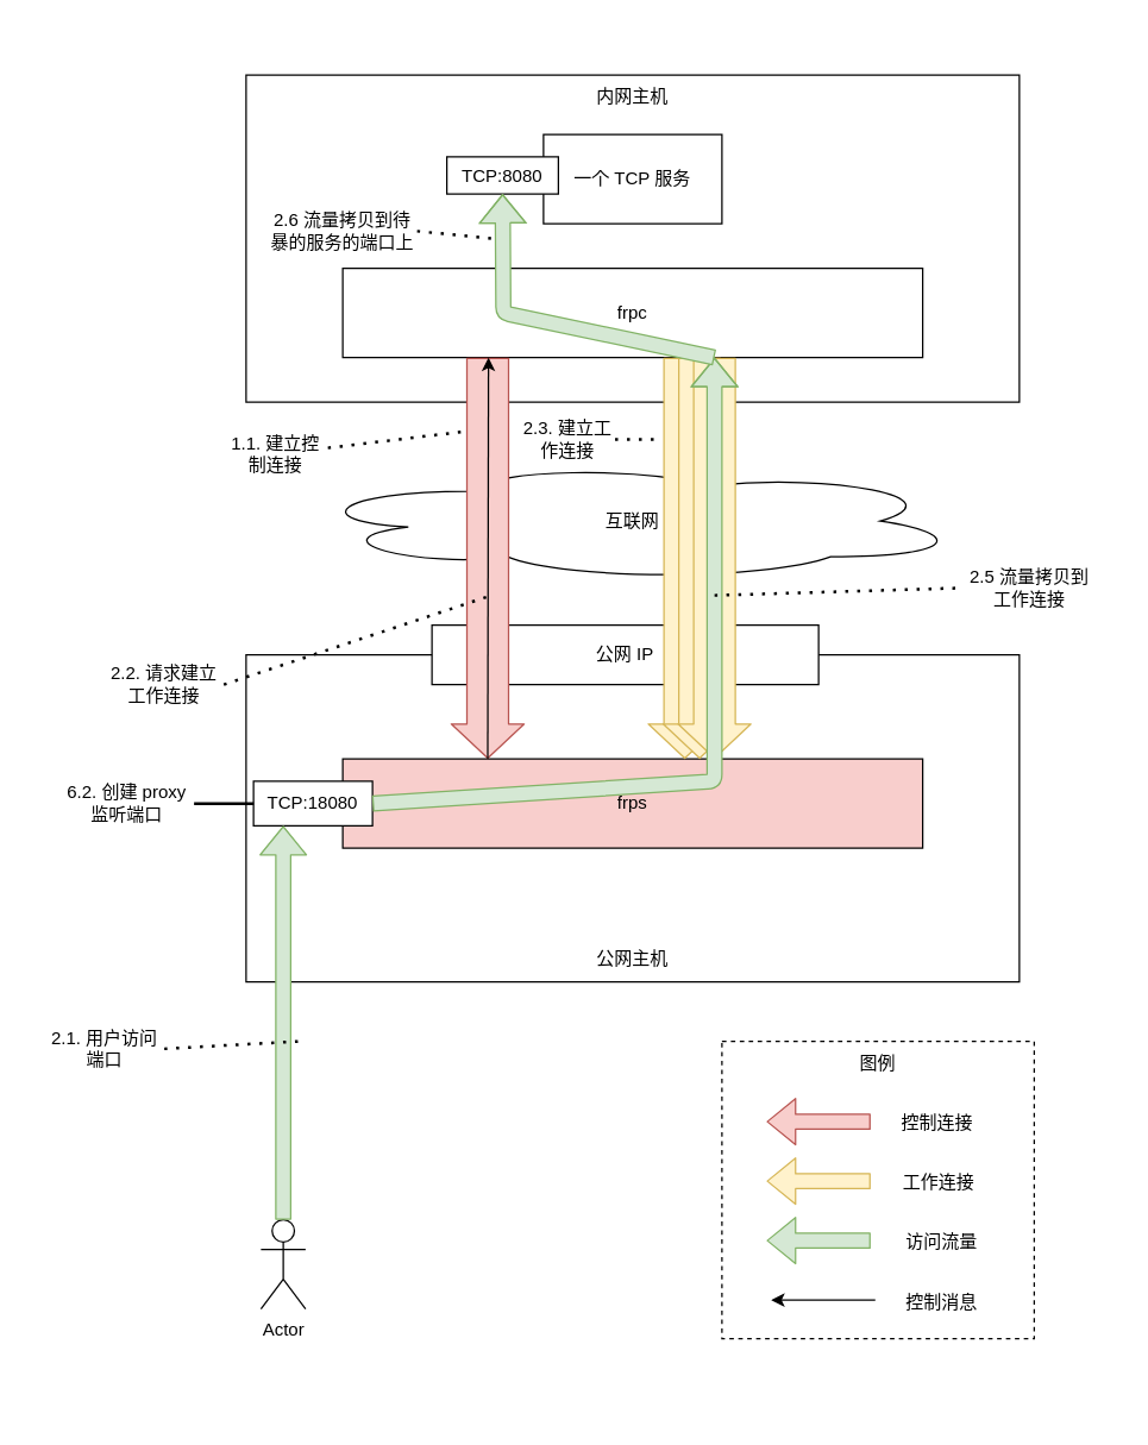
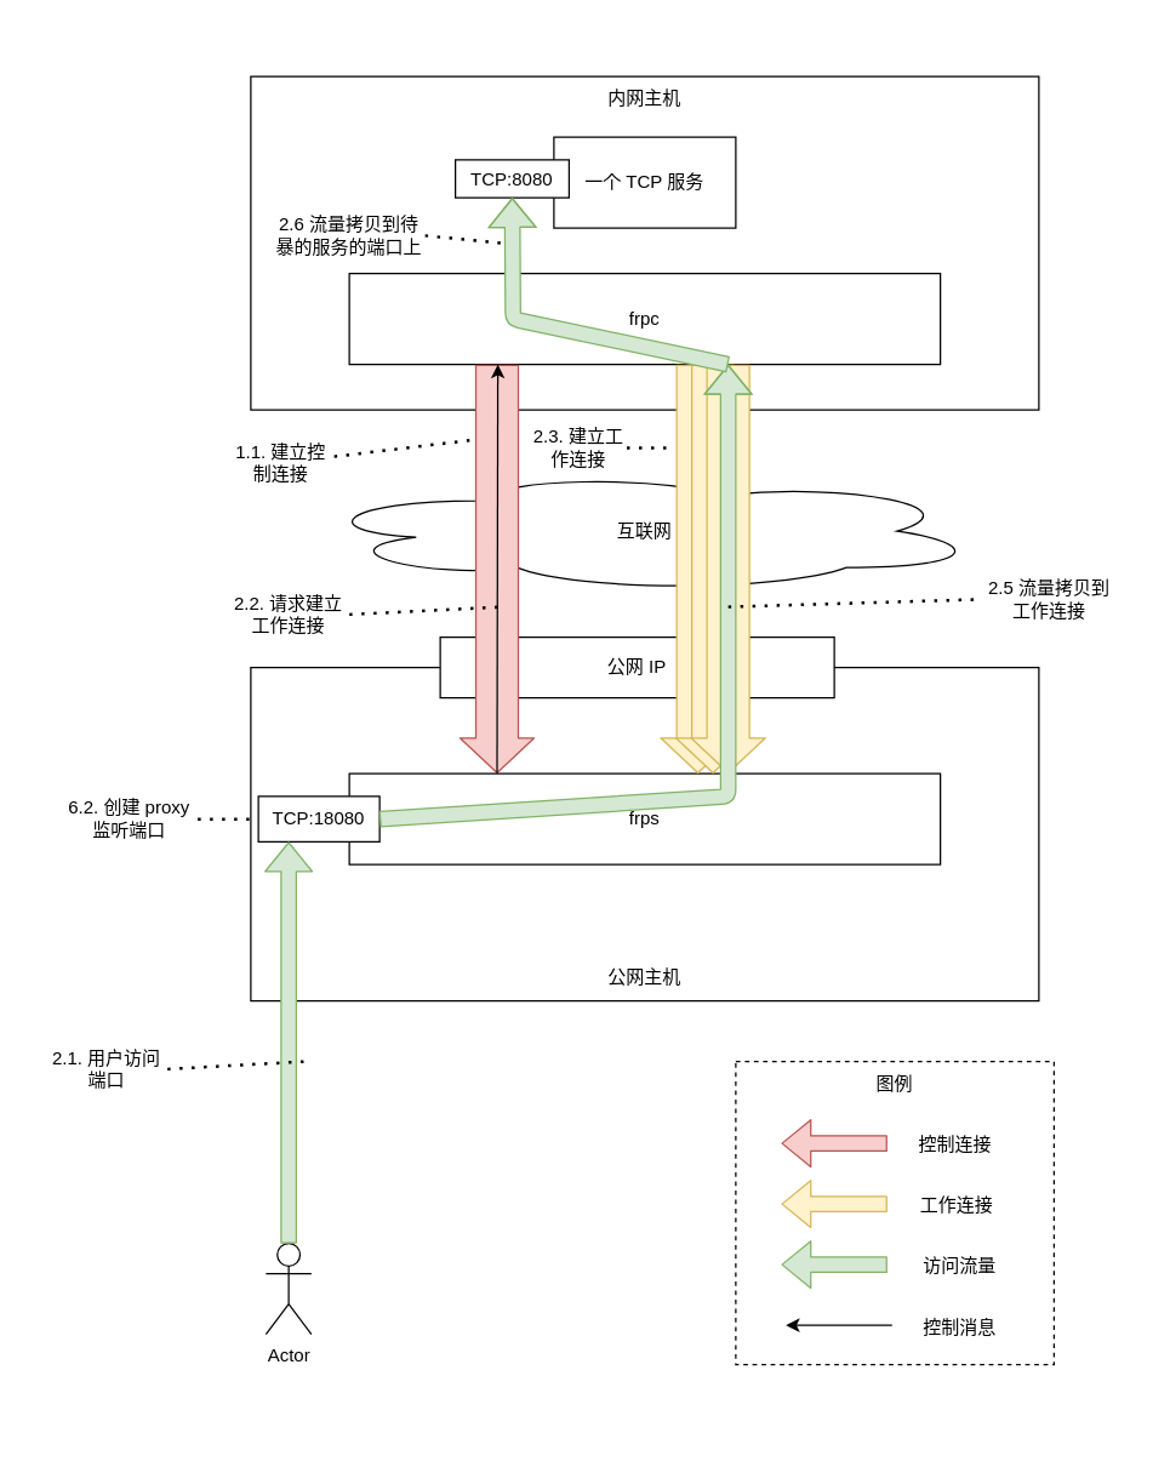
- <mxCell id="17" value="2.2. 请求建立工作连接" style="text;html=1;strokeColor=none;fillColor=none;align=center;verticalAlign=middle;whiteSpace=wrap;rounded=0;" vertex="1" parent="1"><mxGeometry x="70" y="445" width="80" height="30" as="geometry" /></mxCell>
+ <mxCell id="17" value="2.2. 请求建立工作连接" style="text;html=1;strokeColor=none;fillColor=none;align=center;verticalAlign=middle;whiteSpace=wrap;rounded=0;" vertex="1" parent="1"><mxGeometry x="150" y="390" width="80" height="30" as="geometry" /></mxCell>
- <mxCell id="26" value="" style="endArrow=none;dashed=0;html=1;dashPattern=1 3;strokeWidth=2;fillColor=default;entryX=0;entryY=0.5;entryDx=0;entryDy=0;exitX=1;exitY=0.5;exitDx=0;exitDy=0;" edge="1" parent="1" source="25" target="24"><mxGeometry width="50" height="50" relative="1" as="geometry"><mxPoint x="50" y="620" as="sourcePoint" /><mxPoint x="100" y="570" as="targetPoint" /></mxGeometry></mxCell>
+ <mxCell id="26" value="" style="endArrow=none;dashed=1;html=1;dashPattern=1 3;strokeWidth=2;fillColor=default;entryX=0;entryY=0.5;entryDx=0;entryDy=0;exitX=1;exitY=0.5;exitDx=0;exitDy=0;" edge="1" parent="1" source="25" target="24"><mxGeometry width="50" height="50" relative="1" as="geometry"><mxPoint x="50" y="620" as="sourcePoint" /><mxPoint x="100" y="570" as="targetPoint" /></mxGeometry></mxCell>
- <mxCell id="10" value="frps" style="rounded=0;whiteSpace=wrap;html=1;fillColor=#f8cecc;" vertex="1" parent="1"><mxGeometry x="230" y="510" width="390" height="60" as="geometry" /></mxCell>
+ <mxCell id="10" value="frps" style="rounded=0;whiteSpace=wrap;html=1;" vertex="1" parent="1"><mxGeometry x="230" y="510" width="390" height="60" as="geometry" /></mxCell>
